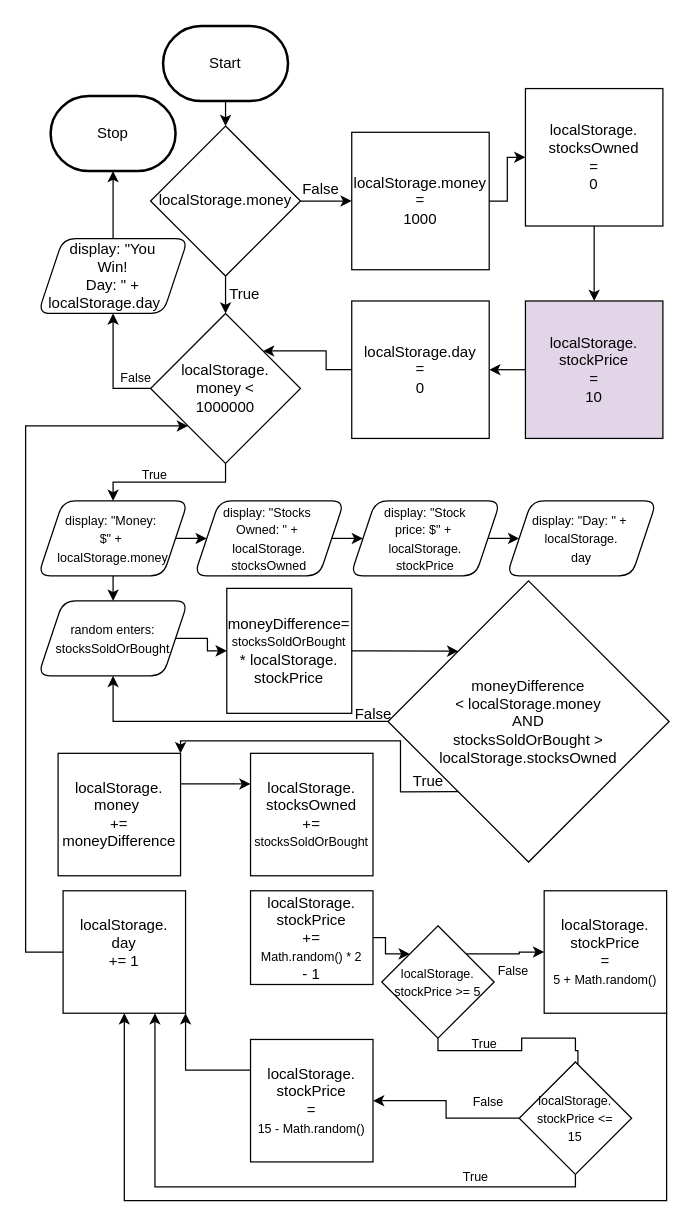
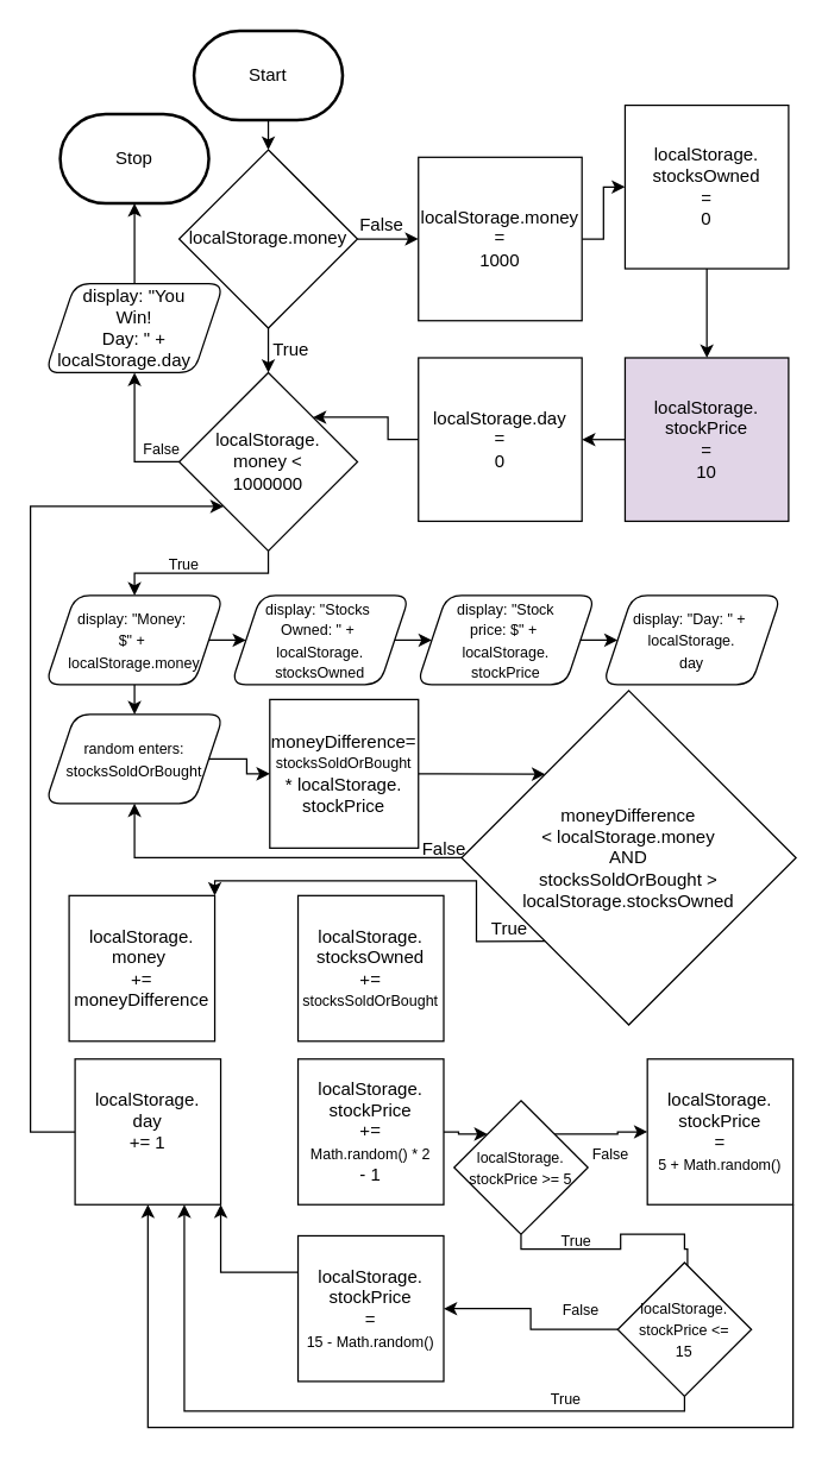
- <mxCell id="39" style="edgeStyle=orthogonalEdgeStyle;rounded=0;html=1;exitX=1;exitY=0.25;exitDx=0;exitDy=0;entryX=0;entryY=0.25;entryDx=0;entryDy=0;fontSize=12;" edge="1" parent="1" source="40" target="42"><mxGeometry relative="1" as="geometry" /></mxCell>
- <mxCell id="44" value="&lt;font style=&quot;&quot;&gt;localStorage.&lt;br&gt;stockPrice&lt;br&gt;+=&lt;br&gt;&lt;span style=&quot;font-size: 10px;&quot;&gt;Math.random() * 2&lt;br&gt;&lt;/span&gt;- 1&lt;br&gt;&lt;/font&gt;" style="whiteSpace=wrap;html=1;aspect=fixed;" vertex="1" parent="1"><mxGeometry x="200" y="712" width="98" height="75" as="geometry" /></mxCell>
+ <mxCell id="44" value="&lt;font style=&quot;&quot;&gt;localStorage.&lt;br&gt;stockPrice&lt;br&gt;+=&lt;br&gt;&lt;span style=&quot;font-size: 10px;&quot;&gt;Math.random() * 2&lt;br&gt;&lt;/span&gt;- 1&lt;br&gt;&lt;/font&gt;" style="whiteSpace=wrap;html=1;aspect=fixed;" vertex="1" parent="1"><mxGeometry x="200" y="712" width="98" height="98" as="geometry" /></mxCell>
